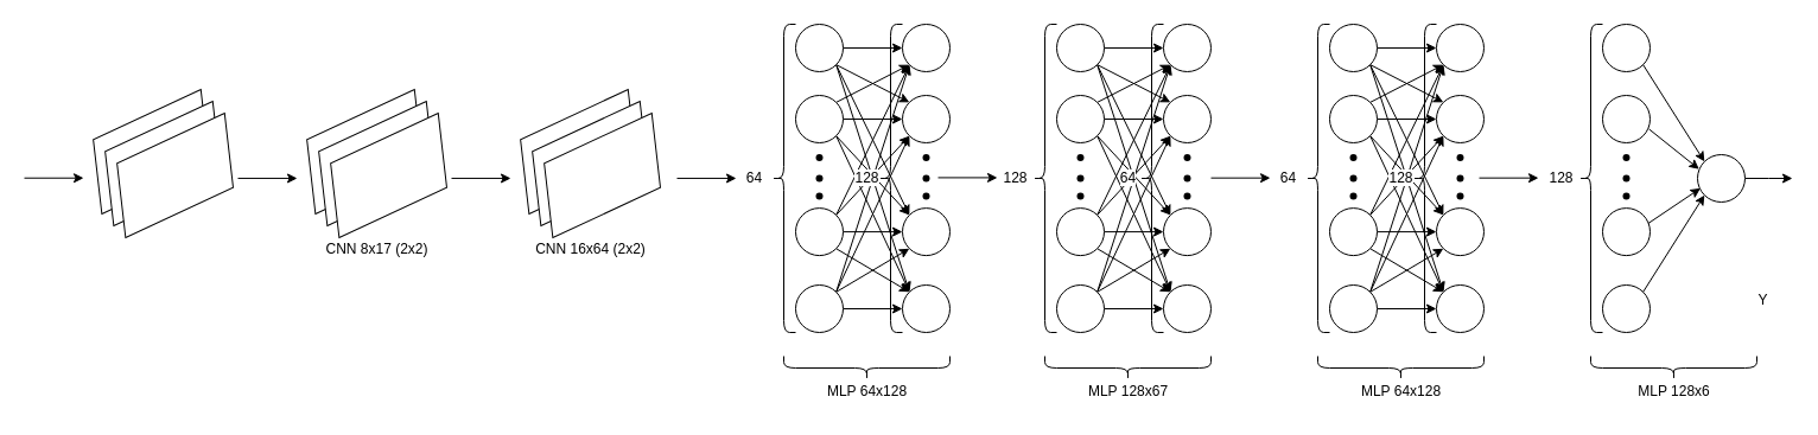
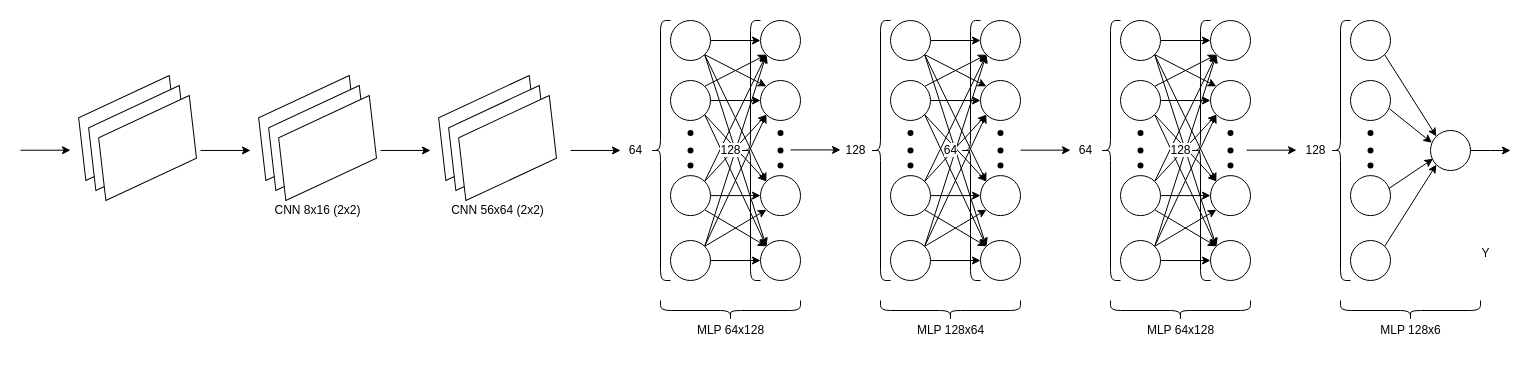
- <mxCell id="151" value="CNN 8x17 (2x2)" style="text;html=1;align=center;verticalAlign=middle;resizable=0;points=[];autosize=1;strokeColor=none;fillColor=none;" parent="141" vertex="1"><mxGeometry x="202.057" y="120.096" width="110" height="30" as="geometry" /></mxCell>
+ <mxCell id="151" value="CNN 8x16 (2x2)" style="text;html=1;align=center;verticalAlign=middle;resizable=0;points=[];autosize=1;strokeColor=none;fillColor=none;" parent="141" vertex="1"><mxGeometry x="202.057" y="120.096" width="110" height="30" as="geometry" /></mxCell>
- <mxCell id="156" value="CNN 16x64 (2x2)" style="text;html=1;align=center;verticalAlign=middle;resizable=0;points=[];autosize=1;strokeColor=none;fillColor=none;" parent="141" vertex="1"><mxGeometry x="377.057" y="120.096" width="120" height="30" as="geometry" /></mxCell>
+ <mxCell id="156" value="CNN 56x64 (2x2)" style="text;html=1;align=center;verticalAlign=middle;resizable=0;points=[];autosize=1;strokeColor=none;fillColor=none;" parent="141" vertex="1"><mxGeometry x="377.057" y="120.096" width="120" height="30" as="geometry" /></mxCell>
- <mxCell id="70" value="MLP 128x67" style="text;html=1;align=center;verticalAlign=middle;resizable=0;points=[];autosize=1;strokeColor=none;fillColor=none;" vertex="1" parent="56"><mxGeometry x="65" y="295" width="90" height="30" as="geometry" /></mxCell>
+ <mxCell id="70" value="MLP 128x64" style="text;html=1;align=center;verticalAlign=middle;resizable=0;points=[];autosize=1;strokeColor=none;fillColor=none;" vertex="1" parent="56"><mxGeometry x="65" y="295" width="90" height="30" as="geometry" /></mxCell>
